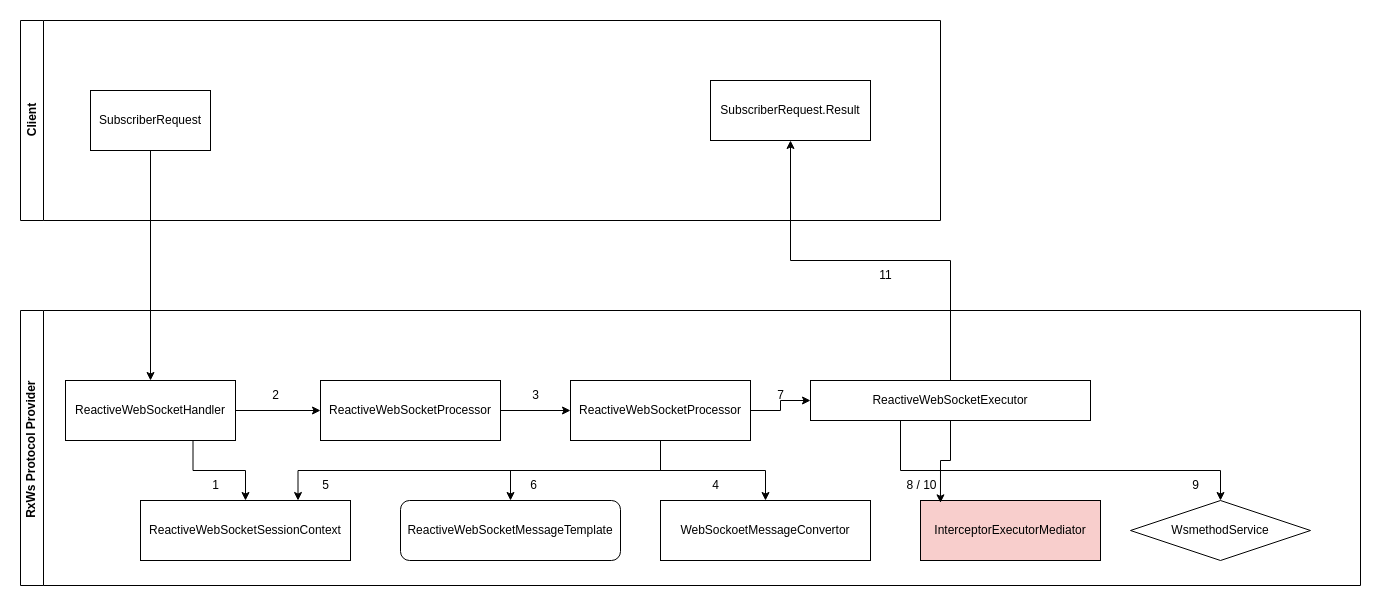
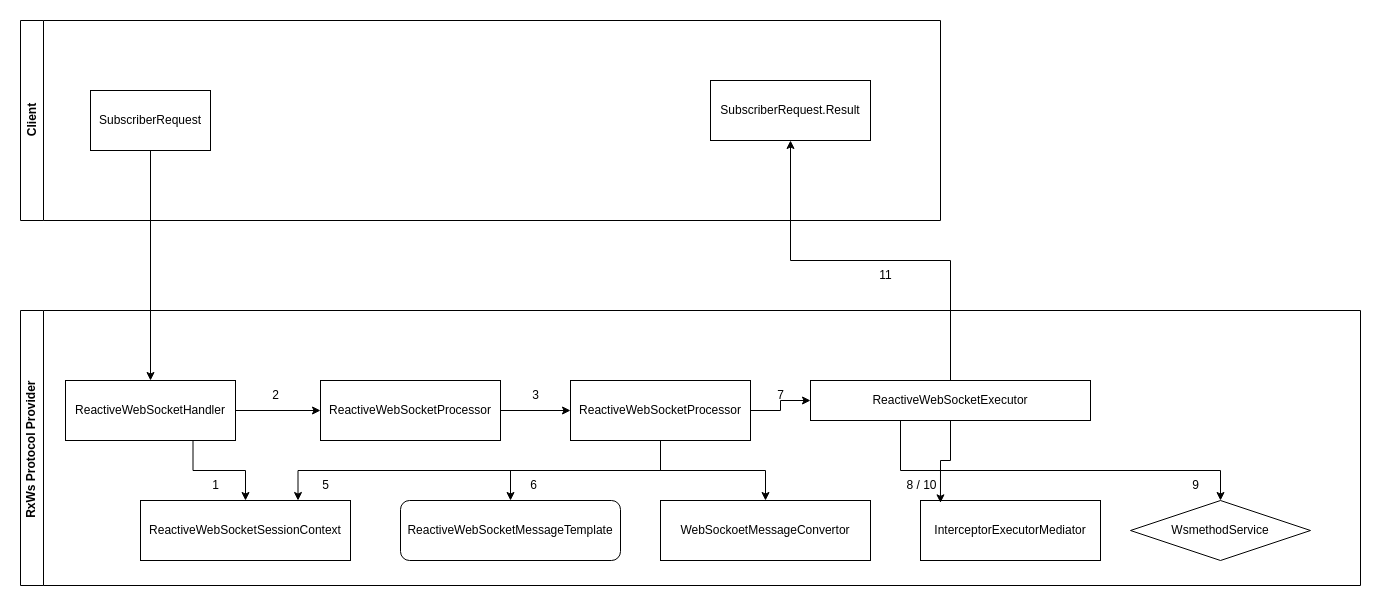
- <mxCell id="24" value="4" style="text;html=1;align=center;verticalAlign=middle;resizable=0;points=[];autosize=1;strokeColor=none;fillColor=none;" vertex="1" parent="5"><mxGeometry x="680" y="160" width="30" height="30" as="geometry" /></mxCell>
- <mxCell id="28" value="InterceptorExecutorMediator" style="rounded=0;whiteSpace=wrap;html=1;fillColor=#f8cecc;" vertex="1" parent="5"><mxGeometry x="900" y="190" width="180" height="60" as="geometry" /></mxCell>
+ <mxCell id="28" value="InterceptorExecutorMediator" style="rounded=0;whiteSpace=wrap;html=1;" vertex="1" parent="5"><mxGeometry x="900" y="190" width="180" height="60" as="geometry" /></mxCell>
